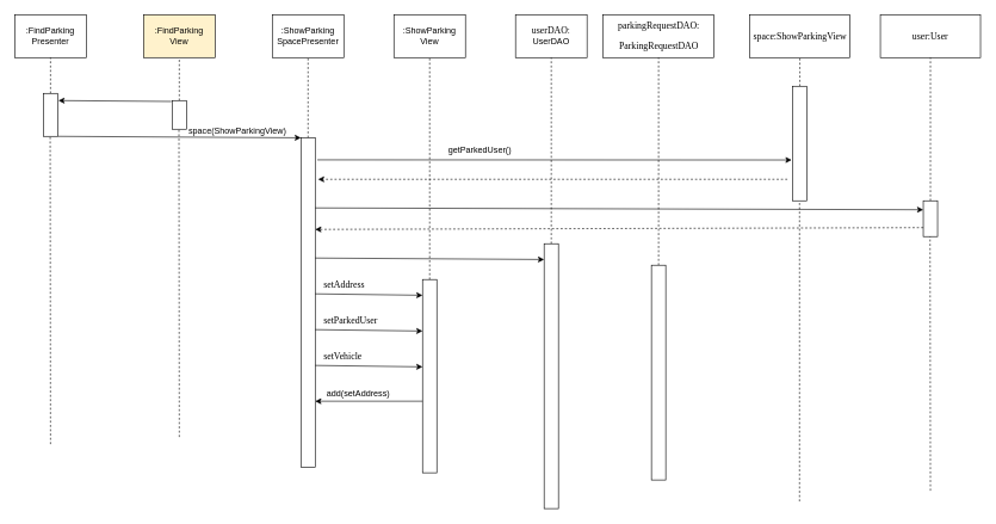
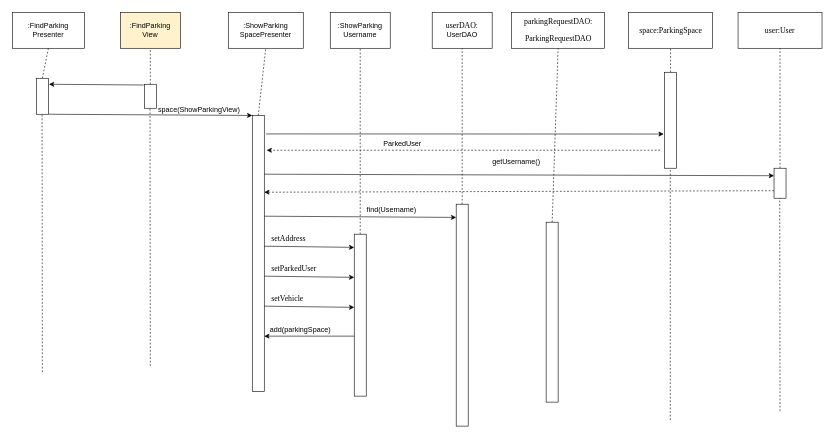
- <mxCell id="5" value=":FindParking&lt;br&gt;Presenter" style="rounded=0;whiteSpace=wrap;html=1;" parent="1" vertex="1"><mxGeometry x="20" y="20" width="100" height="60" as="geometry" /></mxCell>
+ <mxCell id="5" value=":FindParking&lt;br&gt;Presenter" style="rounded=0;whiteSpace=wrap;html=1;" parent="1" vertex="1"><mxGeometry x="20" y="20" width="120" height="60" as="geometry" /></mxCell>
- <mxCell id="2" value=":ShowParking&lt;br&gt;SpacePresenter" style="rounded=0;whiteSpace=wrap;html=1;" parent="1" vertex="1"><mxGeometry x="380" y="20" width="100" height="60" as="geometry" /></mxCell>
+ <mxCell id="2" value=":ShowParking&lt;br&gt;SpacePresenter" style="rounded=0;whiteSpace=wrap;html=1;" parent="1" vertex="1"><mxGeometry x="380" y="20" width="125" height="60" as="geometry" /></mxCell>
- <mxCell id="8" value=":ShowParking&lt;br&gt;View" style="rounded=0;whiteSpace=wrap;html=1;" parent="1" vertex="1"><mxGeometry x="550" y="20" width="100" height="60" as="geometry" /></mxCell>
+ <mxCell id="8" value=":ShowParking&lt;br&gt;Username" style="rounded=0;whiteSpace=wrap;html=1;" parent="1" vertex="1"><mxGeometry x="550" y="20" width="100" height="60" as="geometry" /></mxCell>
- <mxCell id="14" value="&lt;pre style=&quot;font-family: &amp;#34;consolas&amp;#34; ; font-size: 9.8pt&quot;&gt;&lt;pre style=&quot;font-family: &amp;#34;consolas&amp;#34; ; font-size: 9.8pt&quot;&gt;parkingRequestDAO:&lt;/pre&gt;&lt;pre style=&quot;font-family: &amp;#34;consolas&amp;#34; ; font-size: 9.8pt&quot;&gt;ParkingRequestDAO&lt;/pre&gt;&lt;/pre&gt;" style="rounded=0;whiteSpace=wrap;html=1;" parent="1" vertex="1"><mxGeometry x="842.5" y="20" width="155" height="60" as="geometry" /></mxCell>
+ <mxCell id="14" value="&lt;pre style=&quot;font-family: &amp;#34;consolas&amp;#34; ; font-size: 9.8pt&quot;&gt;&lt;pre style=&quot;font-family: &amp;#34;consolas&amp;#34; ; font-size: 9.8pt&quot;&gt;parkingRequestDAO:&lt;/pre&gt;&lt;pre style=&quot;font-family: &amp;#34;consolas&amp;#34; ; font-size: 9.8pt&quot;&gt;ParkingRequestDAO&lt;/pre&gt;&lt;/pre&gt;" style="rounded=0;whiteSpace=wrap;html=1;" parent="1" vertex="1"><mxGeometry x="852.5" y="20" width="155" height="60" as="geometry" /></mxCell>
- <mxCell id="21" value="&lt;pre style=&quot;font-family: &amp;#34;consolas&amp;#34; ; font-size: 9.8pt&quot;&gt;&lt;pre style=&quot;font-family: &amp;#34;consolas&amp;#34; ; font-size: 9.8pt&quot;&gt;space:ShowParkingView&lt;/pre&gt;&lt;/pre&gt;" style="rounded=0;whiteSpace=wrap;html=1;" parent="1" vertex="1"><mxGeometry x="1047.5" y="20" width="140" height="60" as="geometry" /></mxCell>
+ <mxCell id="21" value="&lt;pre style=&quot;font-family: &amp;#34;consolas&amp;#34; ; font-size: 9.8pt&quot;&gt;&lt;pre style=&quot;font-family: &amp;#34;consolas&amp;#34; ; font-size: 9.8pt&quot;&gt;space:ParkingSpace&lt;/pre&gt;&lt;/pre&gt;" style="rounded=0;whiteSpace=wrap;html=1;" parent="1" vertex="1"><mxGeometry x="1047.5" y="20" width="140" height="60" as="geometry" /></mxCell>
- <mxCell id="29" value="getParkedUser()" style="text;html=1;align=center;verticalAlign=middle;resizable=0;points=[];autosize=1;" parent="1" vertex="1"><mxGeometry x="620" y="200" width="100" height="20" as="geometry" /></mxCell>
+ <mxCell id="31" value="ParkedUser" style="text;html=1;align=center;verticalAlign=middle;resizable=0;points=[];autosize=1;" parent="1" vertex="1"><mxGeometry x="630" y="230" width="80" height="20" as="geometry" /></mxCell>
+ <mxCell id="36" value="getUsername()" style="text;html=1;align=center;verticalAlign=middle;resizable=0;points=[];autosize=1;" parent="1" vertex="1"><mxGeometry x="810" y="260" width="100" height="20" as="geometry" /></mxCell>
+ <mxCell id="39" value="find(Username)" style="text;html=1;align=center;verticalAlign=middle;resizable=0;points=[];autosize=1;" parent="1" vertex="1"><mxGeometry x="602" y="340" width="100" height="20" as="geometry" /></mxCell>
- <mxCell id="47" value="add(setAddress)" style="text;html=1;align=center;verticalAlign=middle;resizable=0;points=[];autosize=1;" parent="1" vertex="1"><mxGeometry x="440" y="540" width="120" height="20" as="geometry" /></mxCell>
+ <mxCell id="47" value="add(parkingSpace)" style="text;html=1;align=center;verticalAlign=middle;resizable=0;points=[];autosize=1;" parent="1" vertex="1"><mxGeometry x="440" y="540" width="120" height="20" as="geometry" /></mxCell>
